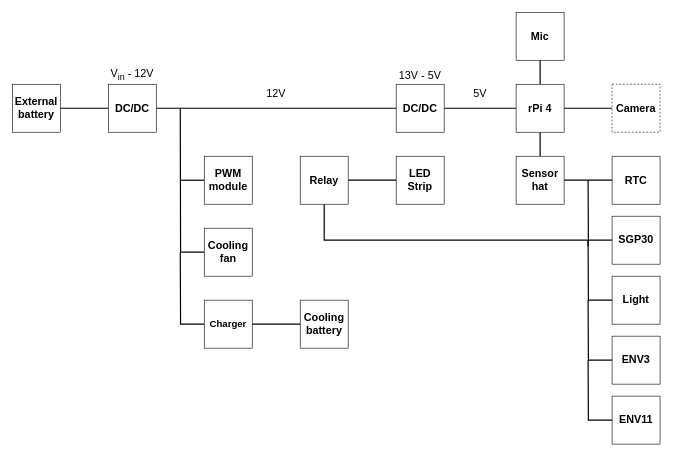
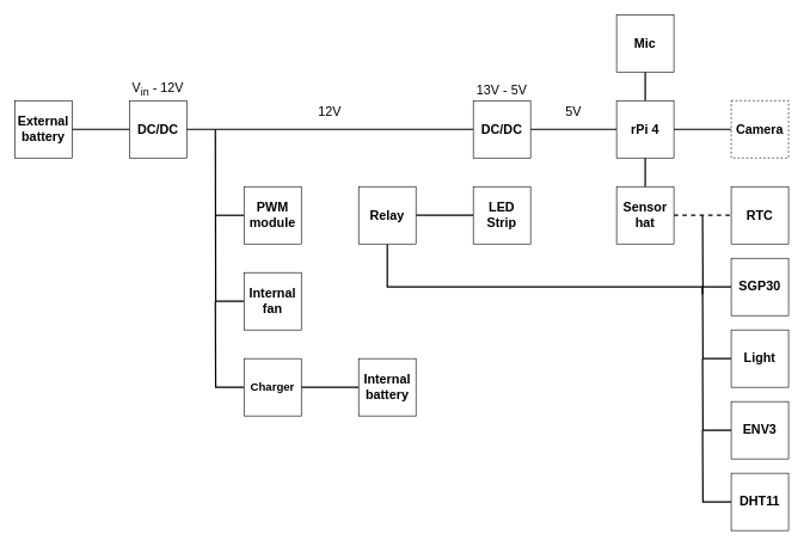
- <mxCell id="21" style="edgeStyle=orthogonalEdgeStyle;rounded=0;orthogonalLoop=1;jettySize=auto;html=1;exitX=1;exitY=0.5;exitDx=0;exitDy=0;entryX=0;entryY=0.5;entryDx=0;entryDy=0;fontSize=18;endArrow=none;endFill=0;strokeWidth=2;" edge="1" parent="1" source="22" target="25"><mxGeometry relative="1" as="geometry" /></mxCell>
+ <mxCell id="21" style="edgeStyle=orthogonalEdgeStyle;rounded=0;orthogonalLoop=1;jettySize=auto;html=1;exitX=1;exitY=0.5;exitDx=0;exitDy=0;entryX=0;entryY=0.5;entryDx=0;entryDy=0;fontSize=18;endArrow=none;endFill=0;strokeWidth=2;dashed=1;" edge="1" parent="1" source="22" target="25"><mxGeometry relative="1" as="geometry" /></mxCell>
- <mxCell id="7" value="&lt;b&gt;&lt;font style=&quot;font-size: 18px;&quot;&gt;Cooling fan&lt;/font&gt;&lt;/b&gt;" style="whiteSpace=wrap;html=1;aspect=fixed;" vertex="1" parent="1"><mxGeometry x="340" y="380" width="80" height="80" as="geometry" /></mxCell>
+ <mxCell id="7" value="&lt;b&gt;&lt;font style=&quot;font-size: 18px;&quot;&gt;Internal fan&lt;/font&gt;&lt;/b&gt;" style="whiteSpace=wrap;html=1;aspect=fixed;" vertex="1" parent="1"><mxGeometry x="340" y="380" width="80" height="80" as="geometry" /></mxCell>
- <mxCell id="38" value="&lt;b&gt;&lt;font style=&quot;font-size: 18px;&quot;&gt;Cooling battery&lt;/font&gt;&lt;/b&gt;" style="whiteSpace=wrap;html=1;aspect=fixed;" vertex="1" parent="1"><mxGeometry x="500" y="500" width="80" height="80" as="geometry" /></mxCell>
+ <mxCell id="38" value="&lt;b&gt;&lt;font style=&quot;font-size: 18px;&quot;&gt;Internal battery&lt;/font&gt;&lt;/b&gt;" style="whiteSpace=wrap;html=1;aspect=fixed;" vertex="1" parent="1"><mxGeometry x="500" y="500" width="80" height="80" as="geometry" /></mxCell>
- <mxCell id="33" value="&lt;font size=&quot;1&quot;&gt;&lt;b style=&quot;font-size: 18px;&quot;&gt;ENV11&lt;/b&gt;&lt;/font&gt;" style="whiteSpace=wrap;html=1;aspect=fixed;" vertex="1" parent="1"><mxGeometry x="1020" y="660" width="80" height="80" as="geometry" /></mxCell>
+ <mxCell id="33" value="&lt;font size=&quot;1&quot;&gt;&lt;b style=&quot;font-size: 18px;&quot;&gt;DHT11&lt;/b&gt;&lt;/font&gt;" style="whiteSpace=wrap;html=1;aspect=fixed;" vertex="1" parent="1"><mxGeometry x="1020" y="660" width="80" height="80" as="geometry" /></mxCell>
